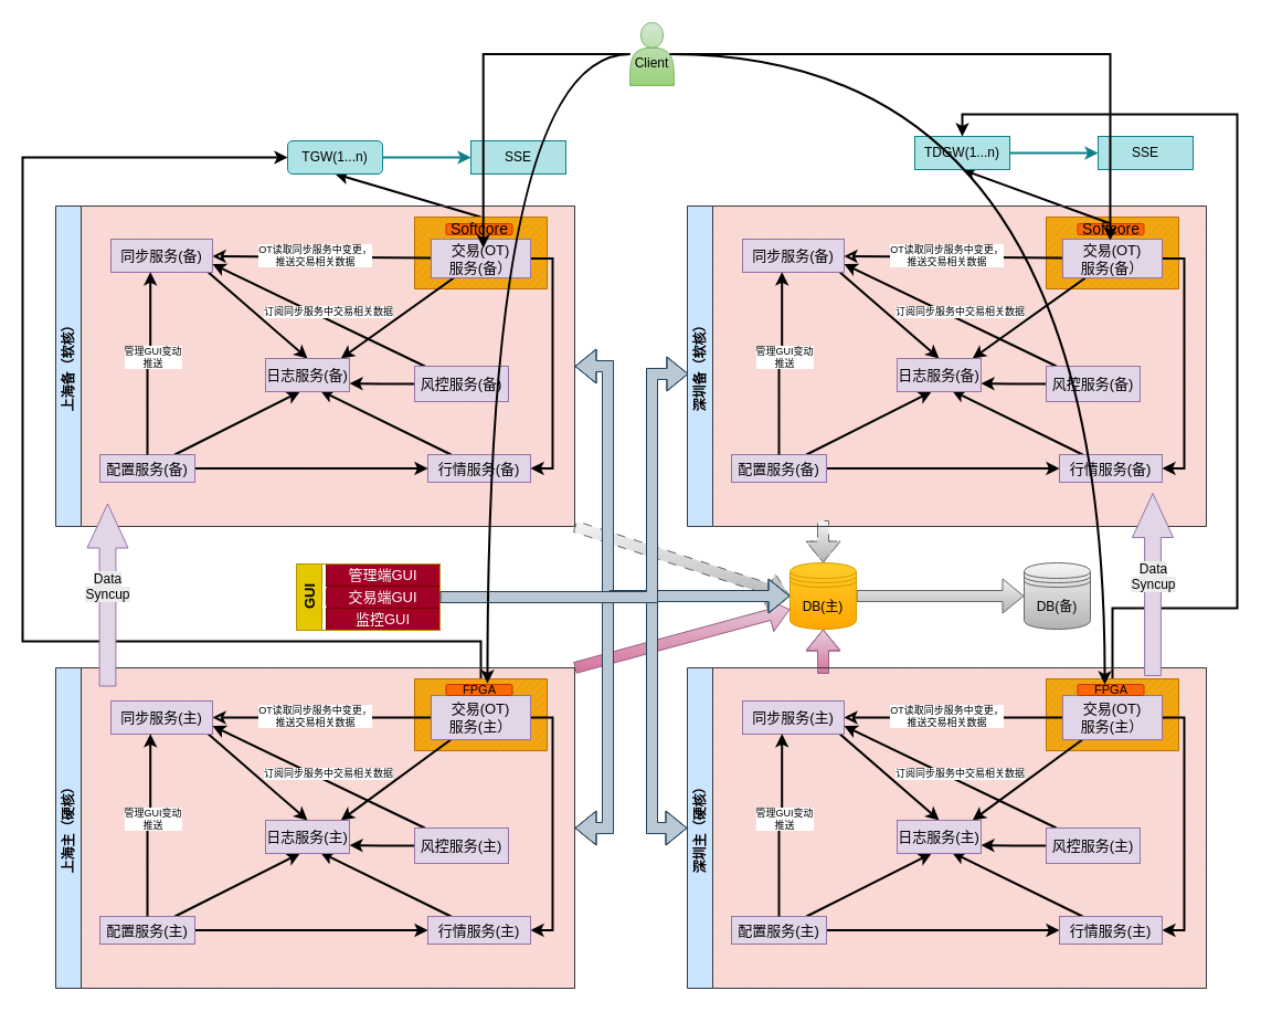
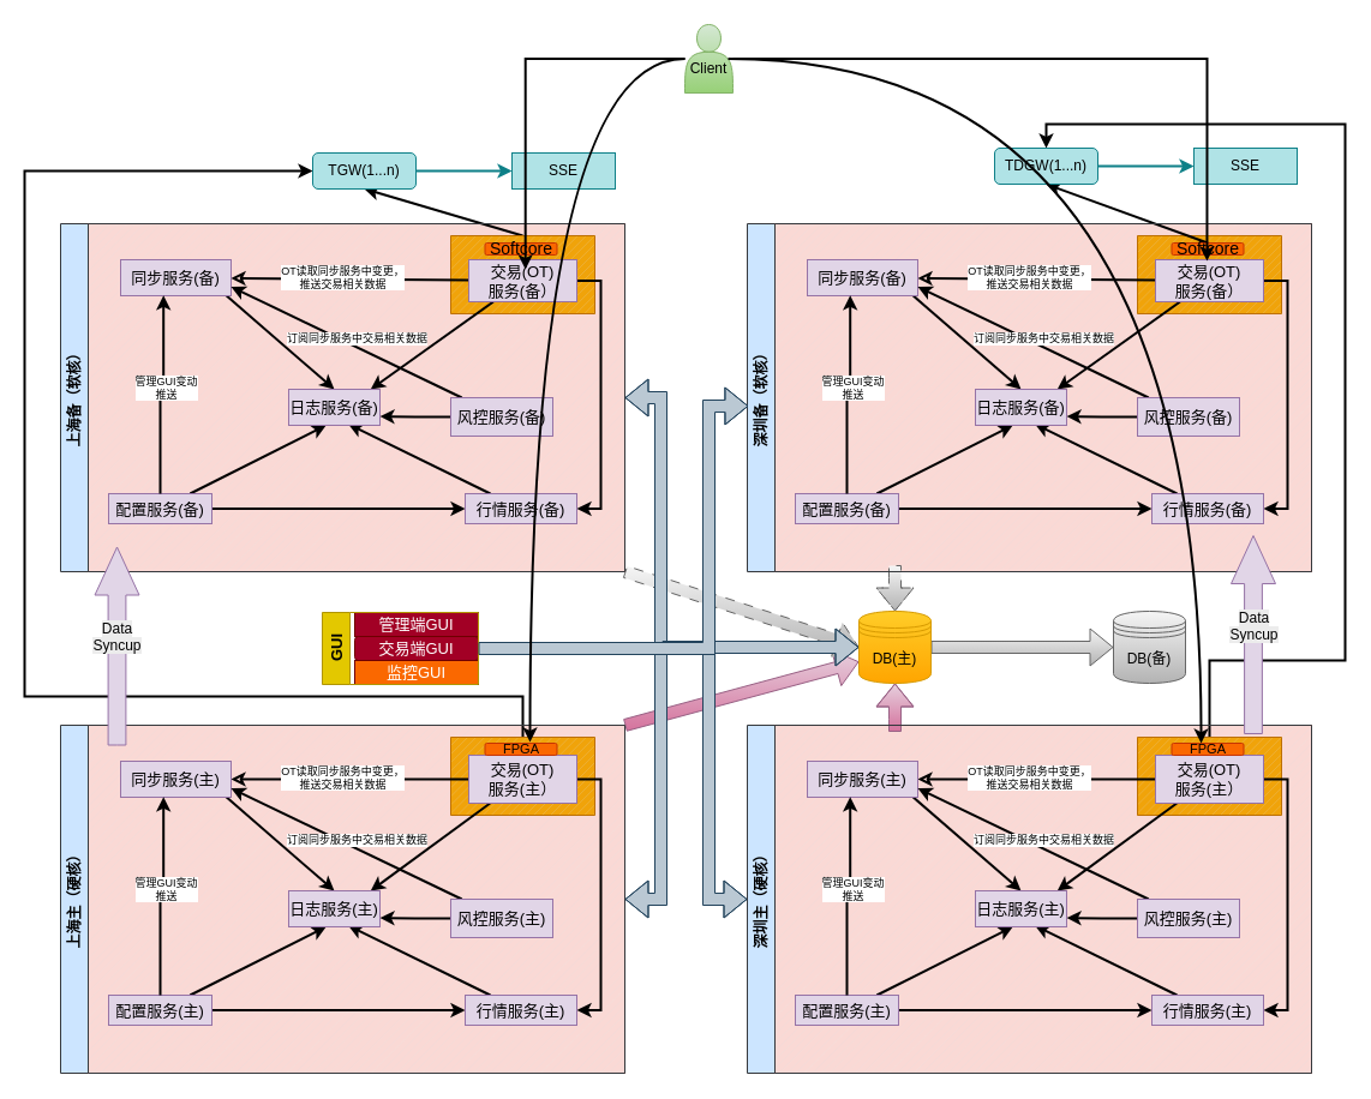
- <mxCell id="118" value="TDGW(1...n)" style="rounded=0;whiteSpace=wrap;html=1;fillColor=#b0e3e6;strokeColor=#0e8088;" vertex="1" parent="1"><mxGeometry x="828" y="123" width="86" height="30" as="geometry" /></mxCell>
+ <mxCell id="118" value="TDGW(1...n)" style="whiteSpace=wrap;html=1;fillColor=#b0e3e6;strokeColor=#0e8088;rounded=1;" vertex="1" parent="1"><mxGeometry x="828" y="123" width="86" height="30" as="geometry" /></mxCell>
- <mxCell id="108" value="&lt;div&gt;&lt;br&gt;&lt;/div&gt;监控GUI&lt;div&gt;&lt;br&gt;&lt;/div&gt;" style="rounded=0;whiteSpace=wrap;html=1;fontSize=13;fillColor=#a20025;strokeColor=#6F0000;fontColor=#ffffff;" vertex="1" parent="1"><mxGeometry x="295" y="550" width="103" height="20" as="geometry" /></mxCell>
+ <mxCell id="108" value="&lt;div&gt;&lt;br&gt;&lt;/div&gt;监控GUI&lt;div&gt;&lt;br&gt;&lt;/div&gt;" style="rounded=0;whiteSpace=wrap;html=1;fontSize=13;fillColor=#fa6800;strokeColor=#6F0000;fontColor=#ffffff;" vertex="1" parent="1"><mxGeometry x="295" y="550" width="103" height="20" as="geometry" /></mxCell>
